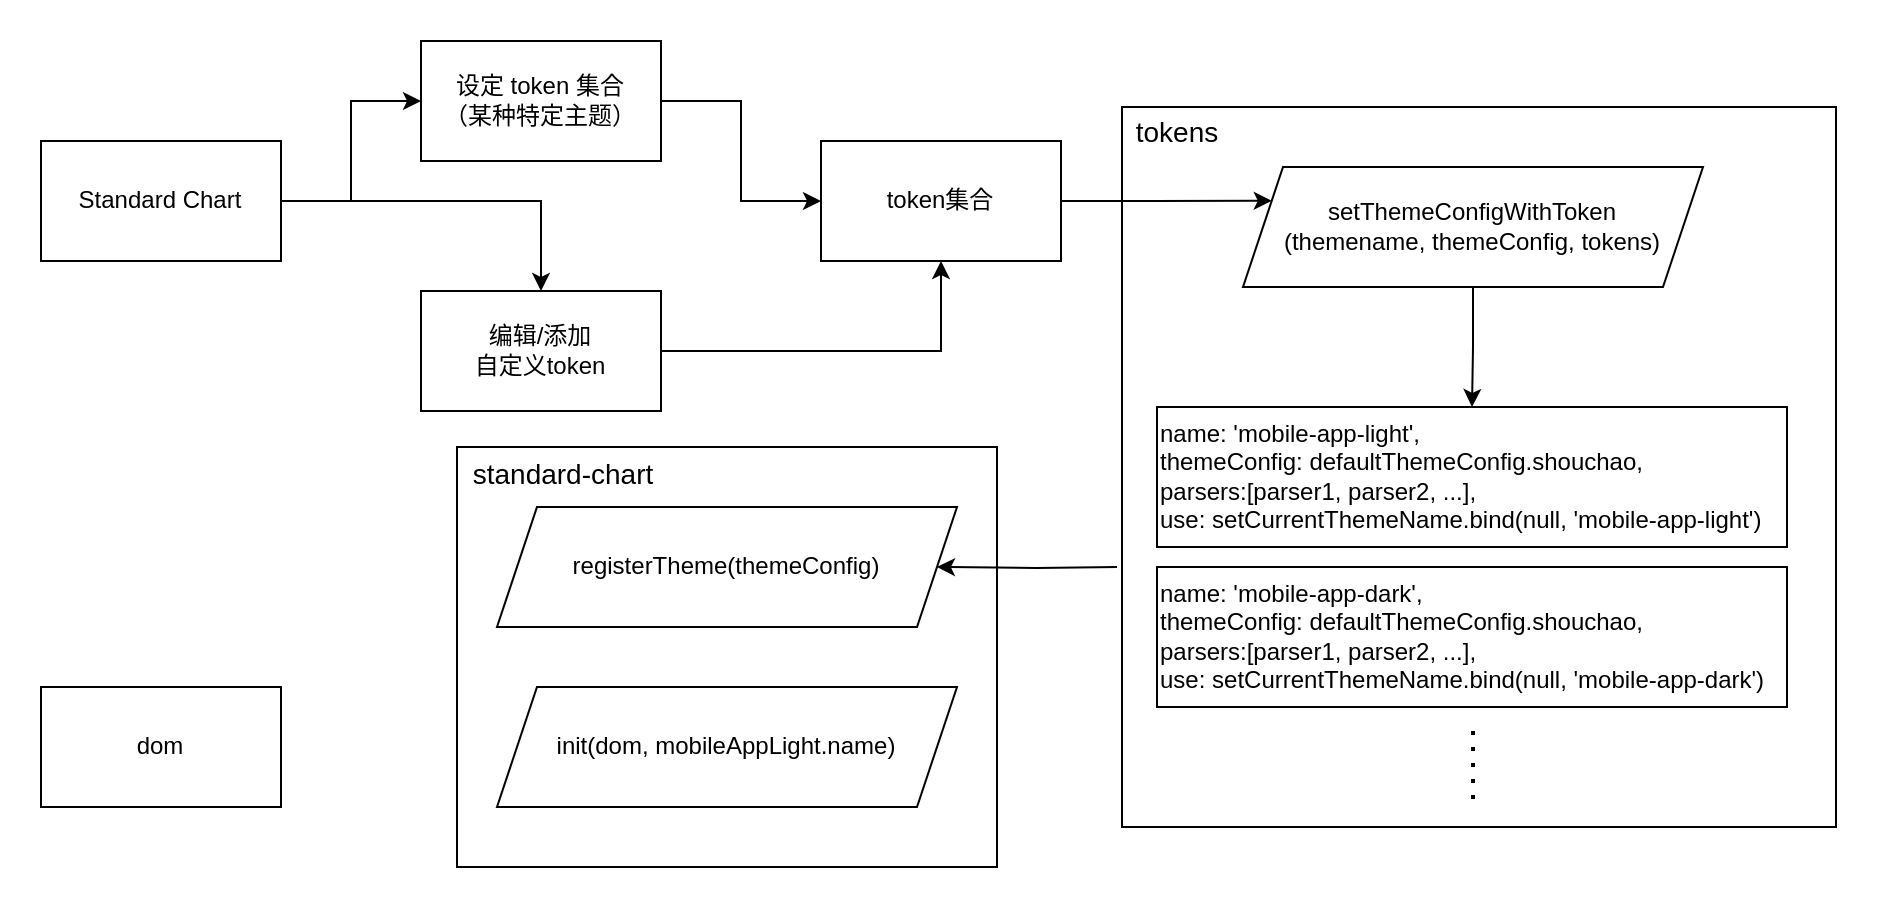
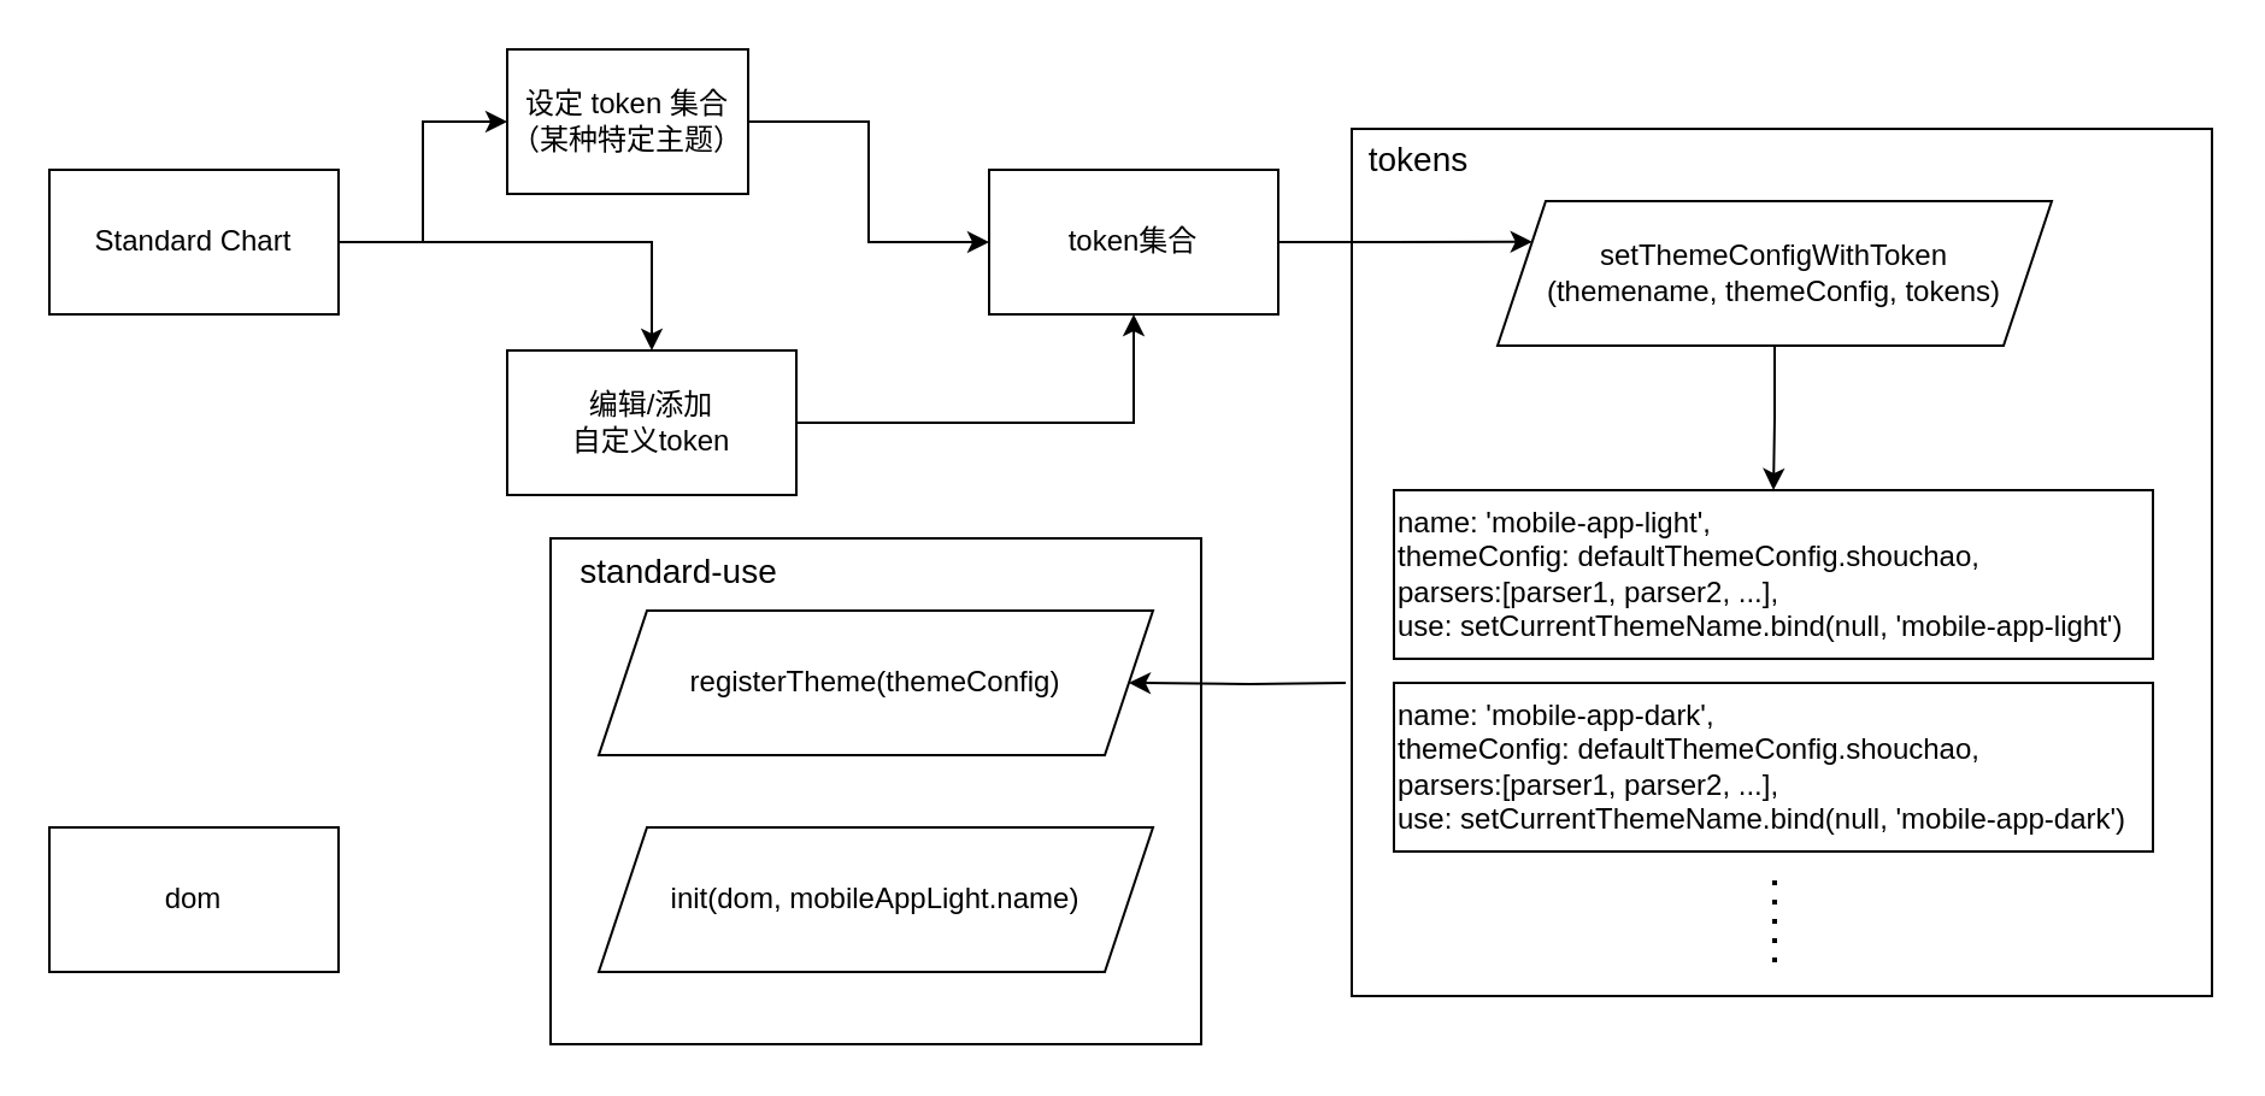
- <mxCell id="6" value="设定 token 集合&lt;br&gt;（某种特定主题）" style="rounded=0;whiteSpace=wrap;html=1;" vertex="1" parent="1"><mxGeometry x="210" y="20" width="120" height="60" as="geometry" /></mxCell>
+ <mxCell id="6" value="设定 token 集合&lt;br&gt;（某种特定主题）" style="rounded=0;whiteSpace=wrap;html=1;" vertex="1" parent="1"><mxGeometry x="210" y="20" width="100" height="60" as="geometry" /></mxCell>
- <mxCell id="23" value="&lt;span style=&quot;font-weight: normal;&quot;&gt;&lt;font style=&quot;font-size: 14px;&quot;&gt;standard-chart&lt;/font&gt;&lt;/span&gt;" style="text;strokeColor=none;fillColor=none;html=1;fontSize=24;fontStyle=1;verticalAlign=middle;align=center;" vertex="1" parent="1"><mxGeometry x="231" y="214" width="100" height="40" as="geometry" /></mxCell>
+ <mxCell id="23" value="&lt;span style=&quot;font-weight: normal;&quot;&gt;&lt;font style=&quot;font-size: 14px;&quot;&gt;standard-use&lt;/font&gt;&lt;/span&gt;" style="text;strokeColor=none;fillColor=none;html=1;fontSize=24;fontStyle=1;verticalAlign=middle;align=center;" vertex="1" parent="1"><mxGeometry x="231" y="214" width="100" height="40" as="geometry" /></mxCell>
